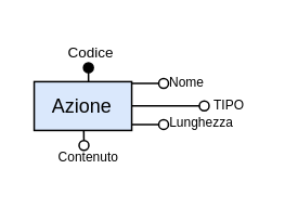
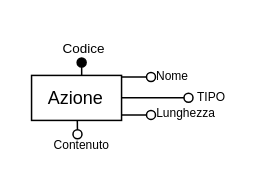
- <mxCell id="10" value="Azione" style="whiteSpace=wrap;html=1;align=center;fillColor=#dae8fc;" vertex="1" parent="1"><mxGeometry x="20.37" y="49.78" width="60" height="30" as="geometry" /></mxCell>
+ <mxCell id="10" value="Azione" style="whiteSpace=wrap;html=1;align=center;" vertex="1" parent="1"><mxGeometry x="20.37" y="49.78" width="60" height="30" as="geometry" /></mxCell>
